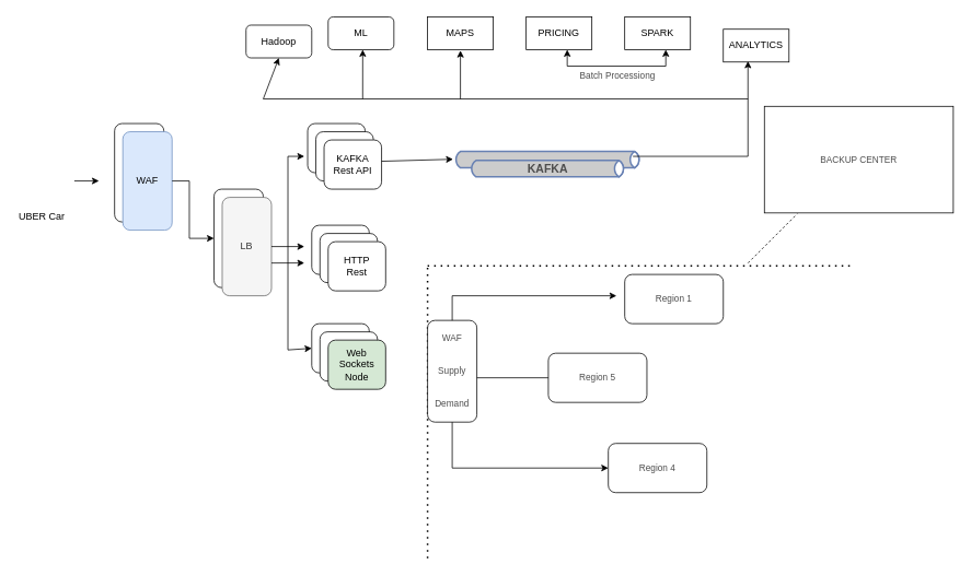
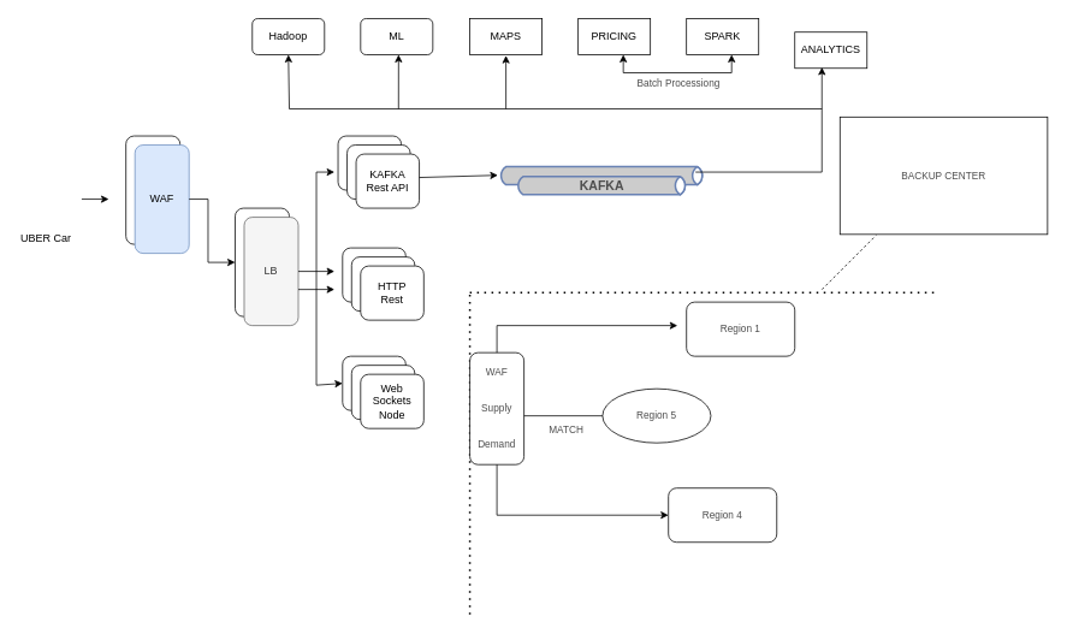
- <mxCell id="22" value="Hadoop" style="rounded=1;whiteSpace=wrap;html=1;" vertex="1" parent="1"><mxGeometry x="299" y="30" width="80" height="40" as="geometry" /></mxCell>
+ <mxCell id="22" value="Hadoop" style="rounded=1;whiteSpace=wrap;html=1;" vertex="1" parent="1"><mxGeometry x="279" y="20" width="80" height="40" as="geometry" /></mxCell>
- <mxCell id="17" value="Web Sockets&lt;br&gt;Node" style="rounded=1;whiteSpace=wrap;html=1;fillColor=#d5e8d4;" vertex="1" parent="1"><mxGeometry x="399" y="414" width="70" height="60" as="geometry" /></mxCell>
+ <mxCell id="17" value="Web Sockets&lt;br&gt;Node" style="rounded=1;whiteSpace=wrap;html=1;" vertex="1" parent="1"><mxGeometry x="399" y="414" width="70" height="60" as="geometry" /></mxCell>
- <mxCell id="44" value="Region 5" style="rounded=1;whiteSpace=wrap;html=1;fontSize=11;fontColor=#4D4D4D;" vertex="1" parent="1"><mxGeometry x="667" y="430" width="120" height="60" as="geometry" /></mxCell>
+ <mxCell id="44" value="Region 5" style="ellipse;whiteSpace=wrap;html=1;fontSize=11;fontColor=#4D4D4D;" vertex="1" parent="1"><mxGeometry x="667" y="430" width="120" height="60" as="geometry" /></mxCell>
+ <mxCell id="47" value="MATCH" style="text;html=1;strokeColor=none;fillColor=none;align=center;verticalAlign=middle;whiteSpace=wrap;rounded=0;fontSize=11;fontColor=#4D4D4D;" vertex="1" parent="1"><mxGeometry x="597" y="460" width="60" height="30" as="geometry" /></mxCell>
